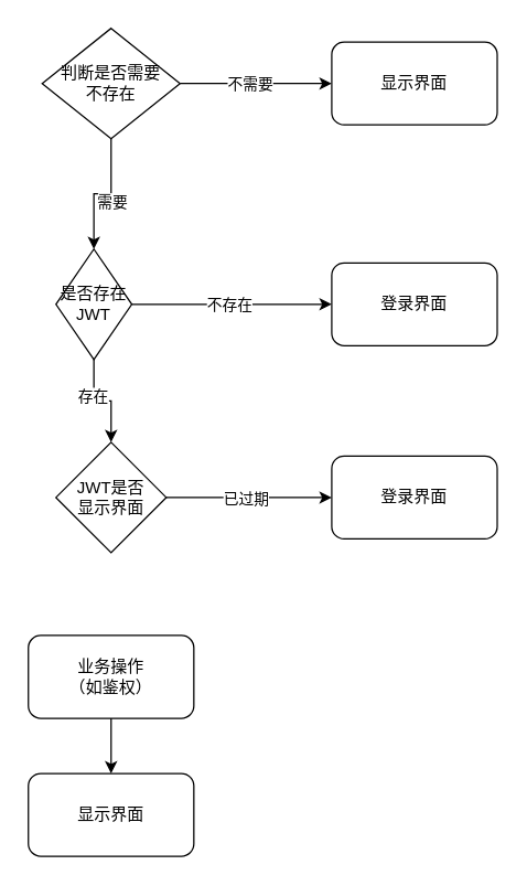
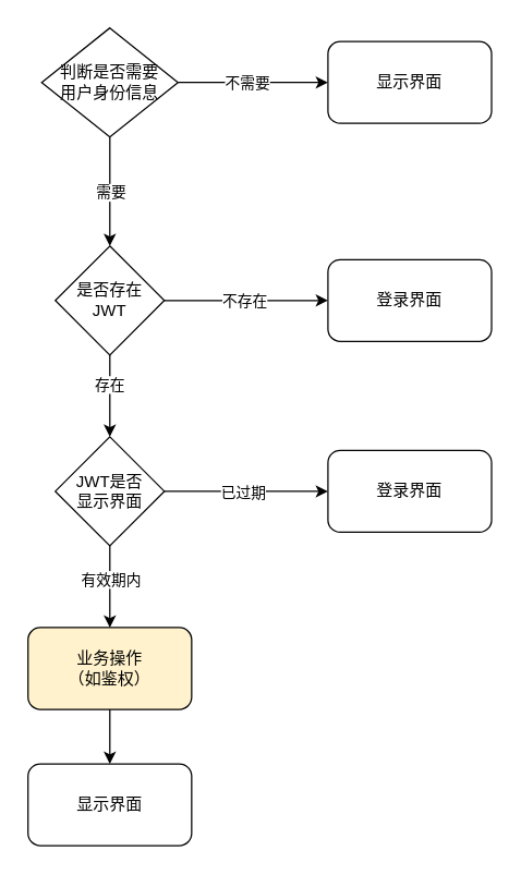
- <mxCell id="6" value="判断是否需要&lt;br&gt;不存在" style="rhombus;whiteSpace=wrap;html=1;" vertex="1" parent="1"><mxGeometry x="30" y="20" width="100" height="80" as="geometry" /></mxCell>
+ <mxCell id="6" value="判断是否需要&lt;br&gt;用户身份信息" style="rhombus;whiteSpace=wrap;html=1;" vertex="1" parent="1"><mxGeometry x="30" y="20" width="100" height="80" as="geometry" /></mxCell>
- <mxCell id="12" value="是否存在&lt;br&gt;JWT" style="rhombus;whiteSpace=wrap;html=1;" vertex="1" parent="1"><mxGeometry x="40" y="180" width="55" height="80" as="geometry" /></mxCell>
+ <mxCell id="12" value="是否存在&lt;br&gt;JWT" style="rhombus;whiteSpace=wrap;html=1;" vertex="1" parent="1"><mxGeometry x="40" y="180" width="80" height="80" as="geometry" /></mxCell>
+ <mxCell id="16" style="edgeStyle=orthogonalEdgeStyle;rounded=0;orthogonalLoop=1;jettySize=auto;html=1;" edge="1" parent="1" source="18" target="21"><mxGeometry relative="1" as="geometry" /></mxCell>
+ <mxCell id="17" value="有效期内" style="edgeLabel;html=1;align=center;verticalAlign=middle;resizable=0;points=[];" vertex="1" connectable="0" parent="16"><mxGeometry x="-0.2" relative="1" as="geometry"><mxPoint as="offset" /></mxGeometry></mxCell>
- <mxCell id="21" value="业务操作&lt;br&gt;（如鉴权）" style="rounded=1;whiteSpace=wrap;html=1;" vertex="1" parent="1"><mxGeometry x="20" y="460" width="120" height="60" as="geometry" /></mxCell>
+ <mxCell id="21" value="业务操作&lt;br&gt;（如鉴权）" style="rounded=1;whiteSpace=wrap;html=1;fillColor=#fff2cc;" vertex="1" parent="1"><mxGeometry x="20" y="460" width="120" height="60" as="geometry" /></mxCell>
